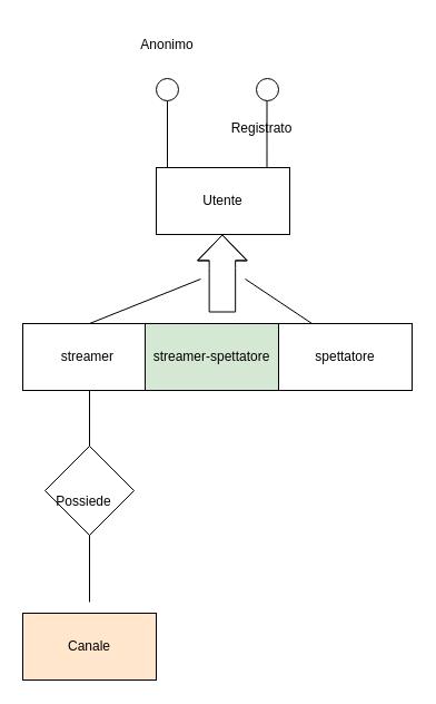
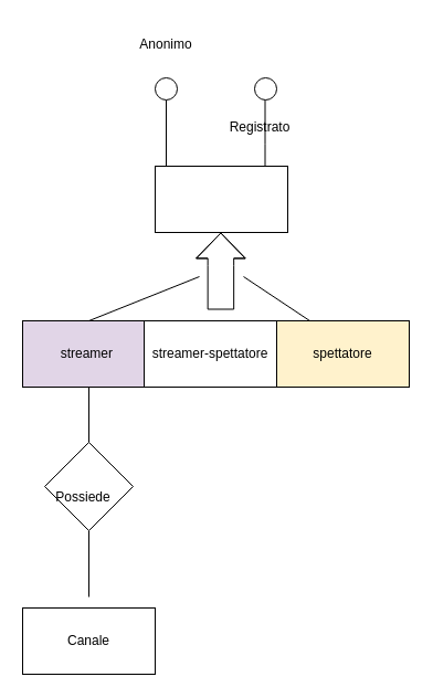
- <mxCell id="3" value="Utente" style="text;html=1;strokeColor=none;fillColor=none;align=center;verticalAlign=middle;whiteSpace=wrap;rounded=0;" vertex="1" parent="1"><mxGeometry x="170" y="165" width="60" height="30" as="geometry" /></mxCell>
- <mxCell id="5" value="streamer&amp;nbsp;" style="rounded=0;whiteSpace=wrap;html=1;" vertex="1" parent="1"><mxGeometry x="20" y="290" width="120" height="60" as="geometry" /></mxCell>
+ <mxCell id="5" value="streamer&amp;nbsp;" style="rounded=0;whiteSpace=wrap;html=1;fillColor=#e1d5e7;" vertex="1" parent="1"><mxGeometry x="20" y="290" width="120" height="60" as="geometry" /></mxCell>
- <mxCell id="6" value="streamer-spettatore" style="rounded=0;whiteSpace=wrap;html=1;fillColor=#d5e8d4;" vertex="1" parent="1"><mxGeometry x="130" y="290" width="120" height="60" as="geometry" /></mxCell>
+ <mxCell id="6" value="streamer-spettatore" style="rounded=0;whiteSpace=wrap;html=1;" vertex="1" parent="1"><mxGeometry x="130" y="290" width="120" height="60" as="geometry" /></mxCell>
- <mxCell id="7" value="spettatore" style="rounded=0;whiteSpace=wrap;html=1;" vertex="1" parent="1"><mxGeometry x="250" y="290" width="120" height="60" as="geometry" /></mxCell>
+ <mxCell id="7" value="spettatore" style="rounded=0;whiteSpace=wrap;html=1;fillColor=#fff2cc;" vertex="1" parent="1"><mxGeometry x="250" y="290" width="120" height="60" as="geometry" /></mxCell>
- <mxCell id="16" value="Canale&lt;br&gt;" style="rounded=0;whiteSpace=wrap;html=1;fillColor=#ffe6cc;" vertex="1" parent="1"><mxGeometry x="20" y="550" width="120" height="60" as="geometry" /></mxCell>
+ <mxCell id="16" value="Canale&lt;br&gt;" style="rounded=0;whiteSpace=wrap;html=1;" vertex="1" parent="1"><mxGeometry x="20" y="550" width="120" height="60" as="geometry" /></mxCell>
